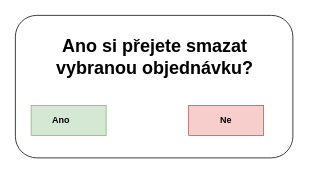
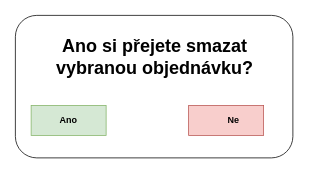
- <mxCell id="5" value="Ano" style="text;html=1;strokeColor=none;fillColor=none;align=center;verticalAlign=middle;whiteSpace=wrap;rounded=0;fontStyle=1" vertex="1" parent="1"><mxGeometry x="61" y="150" width="40" height="20" as="geometry" /></mxCell>
+ <mxCell id="5" value="Ano" style="text;html=1;strokeColor=none;fillColor=none;align=center;verticalAlign=middle;whiteSpace=wrap;rounded=0;fontStyle=1" vertex="1" parent="1"><mxGeometry x="71" y="150" width="40" height="20" as="geometry" /></mxCell>
- <mxCell id="6" value="Ne" style="text;html=1;strokeColor=none;fillColor=none;align=center;verticalAlign=middle;whiteSpace=wrap;rounded=0;fontStyle=1" vertex="1" parent="1"><mxGeometry x="281" y="150" width="40" height="20" as="geometry" /></mxCell>
+ <mxCell id="6" value="Ne" style="text;html=1;strokeColor=none;fillColor=none;align=center;verticalAlign=middle;whiteSpace=wrap;rounded=0;fontStyle=1" vertex="1" parent="1"><mxGeometry x="291" y="150" width="40" height="20" as="geometry" /></mxCell>
